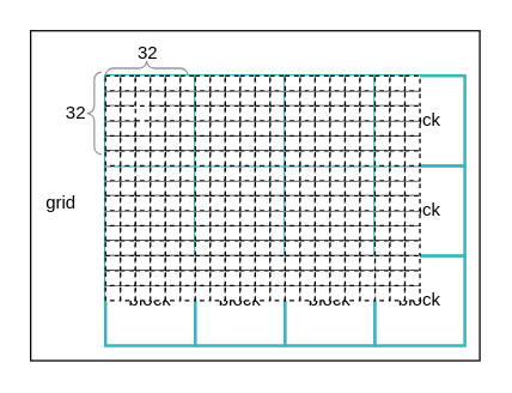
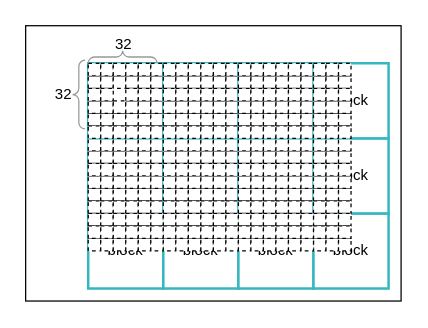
- <mxCell id="339" value="grid" style="text;html=1;align=center;verticalAlign=middle;resizable=0;points=[];autosize=1;strokeColor=none;fillColor=none;" vertex="1" parent="1"><mxGeometry x="20" y="120" width="40" height="30" as="geometry" /></mxCell>
